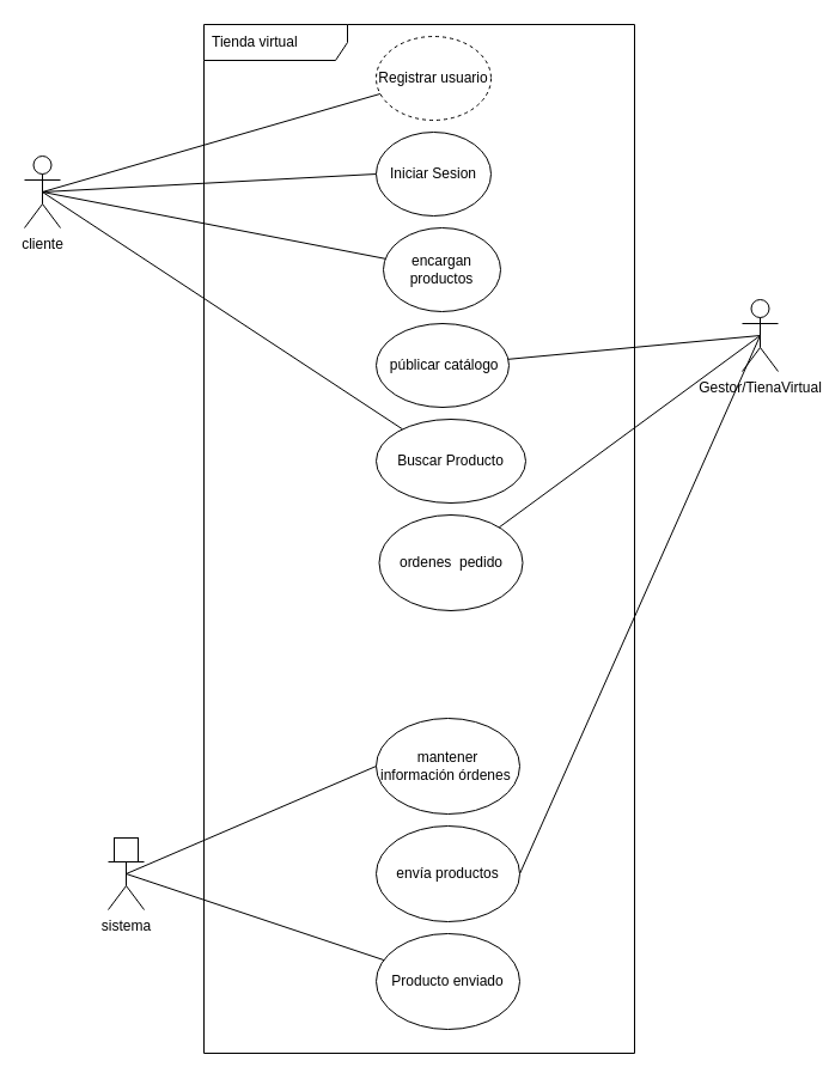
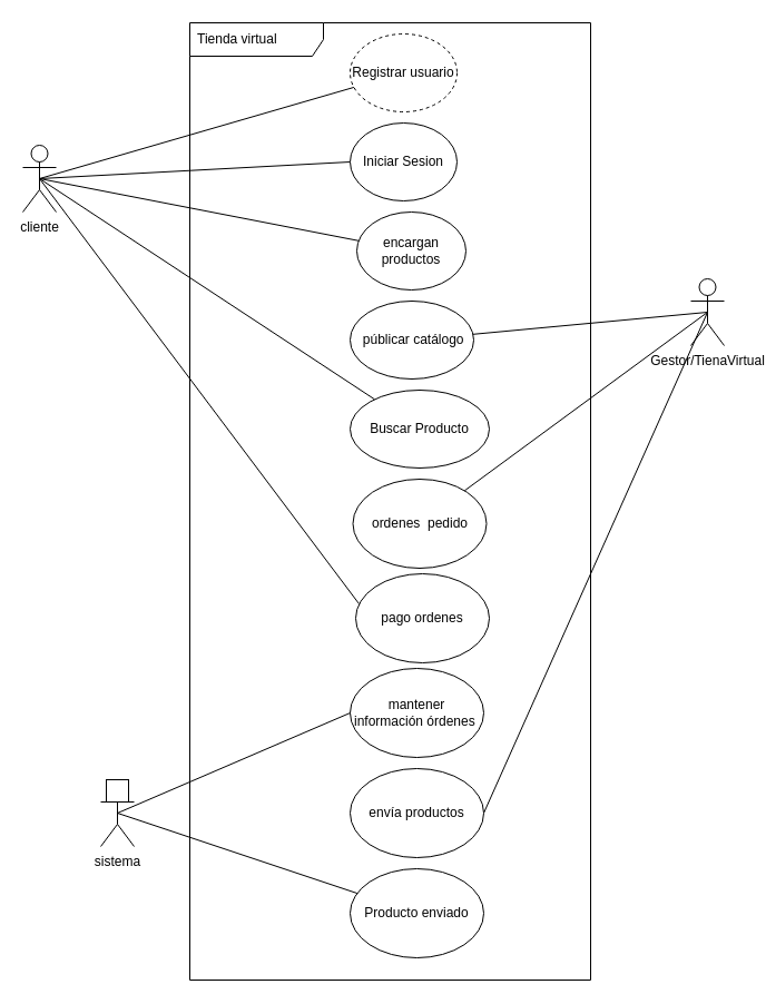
+ <mxCell id="10" style="edgeStyle=none;rounded=0;orthogonalLoop=1;jettySize=auto;html=1;exitX=0.5;exitY=0.5;exitDx=0;exitDy=0;exitPerimeter=0;entryX=0.025;entryY=0.338;entryDx=0;entryDy=0;entryPerimeter=0;endArrow=none;endFill=0;" parent="1" source="11" target="13" edge="1"><mxGeometry relative="1" as="geometry" /></mxCell>
+ <mxCell id="13" value="pago ordenes" style="ellipse;whiteSpace=wrap;html=1;" parent="1" vertex="1"><mxGeometry x="319" y="515" width="120" height="80" as="geometry" /></mxCell>
